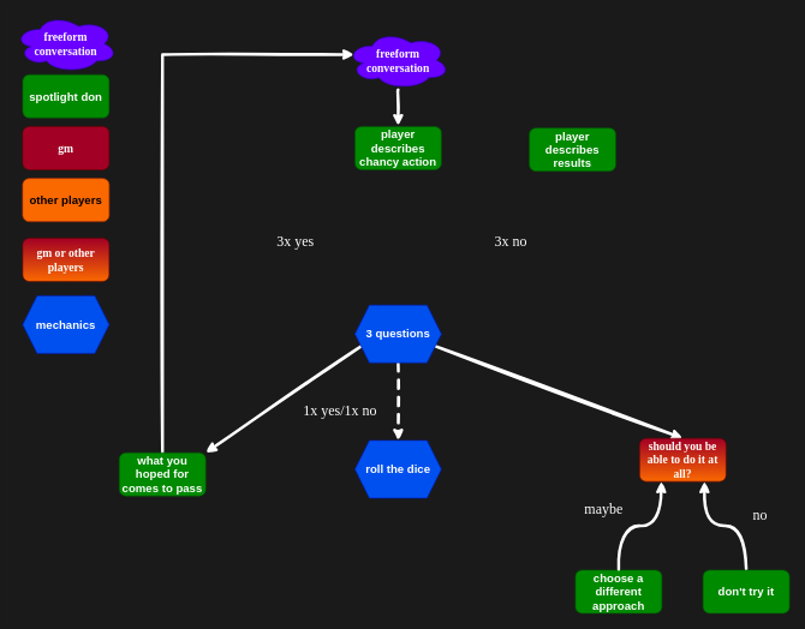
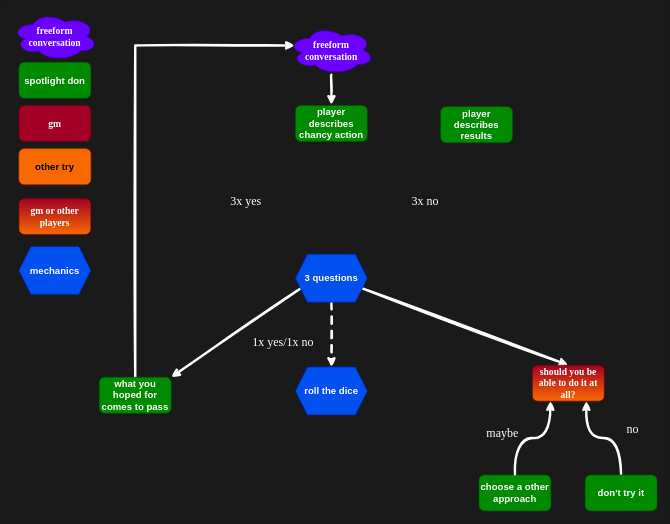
- <mxCell id="3" value="other players" style="rounded=1;whiteSpace=wrap;html=1;fontSize=16;fontStyle=1;align=center;verticalAlign=middle;fillColor=#fa6800;fontColor=#000000;strokeColor=#C73500;" vertex="1" parent="1"><mxGeometry x="31" y="247" width="120" height="60" as="geometry" /></mxCell>
+ <mxCell id="3" value="other try" style="rounded=1;whiteSpace=wrap;html=1;fontSize=16;fontStyle=1;align=center;verticalAlign=middle;fillColor=#fa6800;fontColor=#000000;strokeColor=#C73500;" vertex="1" parent="1"><mxGeometry x="31" y="247" width="120" height="60" as="geometry" /></mxCell>
- <mxCell id="22" value="maybe" style="text;html=1;align=center;verticalAlign=middle;resizable=0;points=[];autosize=1;fontSize=20;fontFamily=Comic Sans MS;fontColor=#FFFFFF;" vertex="1" parent="1"><mxGeometry x="798" y="688" width="77" height="36" as="geometry" /></mxCell>
+ <mxCell id="22" value="maybe" style="text;html=1;align=center;verticalAlign=middle;resizable=0;points=[];autosize=1;fontSize=20;fontFamily=Comic Sans MS;fontColor=#FFFFFF;" vertex="1" parent="1"><mxGeometry x="798" y="703" width="77" height="36" as="geometry" /></mxCell>
- <mxCell id="19" value="choose a different approach" style="rounded=1;whiteSpace=wrap;html=1;fontSize=16;fontStyle=1;align=center;verticalAlign=middle;fillColor=#008a00;fontColor=#ffffff;strokeColor=#005700;" vertex="1" parent="1"><mxGeometry x="798" y="791" width="120" height="60" as="geometry" /></mxCell>
+ <mxCell id="19" value="choose a other approach" style="rounded=1;whiteSpace=wrap;html=1;fontSize=16;fontStyle=1;align=center;verticalAlign=middle;fillColor=#008a00;fontColor=#ffffff;strokeColor=#005700;" vertex="1" parent="1"><mxGeometry x="798" y="791" width="120" height="60" as="geometry" /></mxCell>
